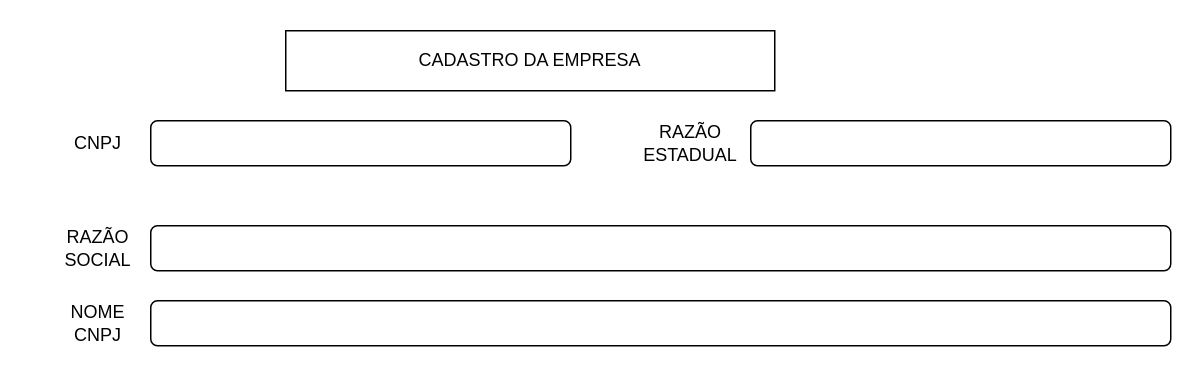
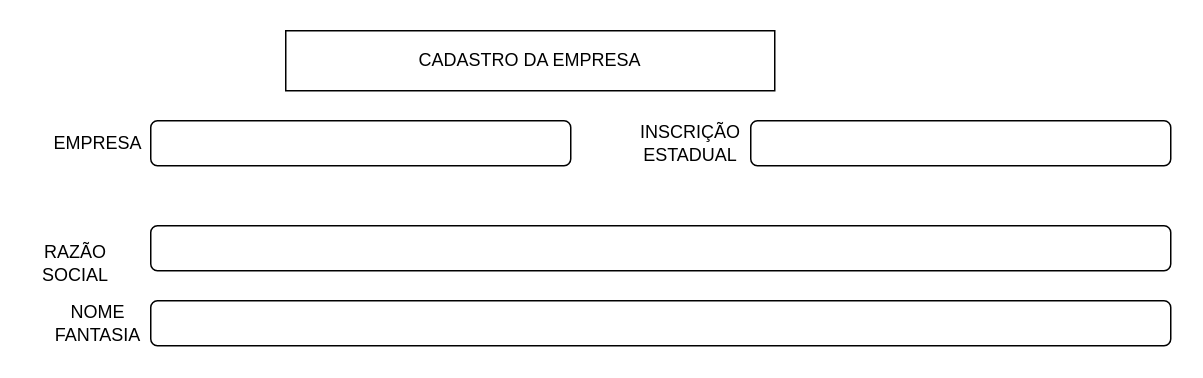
- <mxCell id="4" value="CNPJ" style="text;html=1;strokeColor=none;fillColor=none;align=center;verticalAlign=middle;whiteSpace=wrap;rounded=0;" vertex="1" parent="1"><mxGeometry x="20" y="65" width="90" height="60" as="geometry" /></mxCell>
+ <mxCell id="4" value="EMPRESA" style="text;html=1;strokeColor=none;fillColor=none;align=center;verticalAlign=middle;whiteSpace=wrap;rounded=0;" vertex="1" parent="1"><mxGeometry x="20" y="65" width="90" height="60" as="geometry" /></mxCell>
- <mxCell id="6" value="RAZÃO ESTADUAL" style="text;html=1;strokeColor=none;fillColor=none;align=center;verticalAlign=middle;whiteSpace=wrap;rounded=0;" vertex="1" parent="1"><mxGeometry x="430" y="80" width="60" height="30" as="geometry" /></mxCell>
+ <mxCell id="6" value="INSCRIÇÃO ESTADUAL" style="text;html=1;strokeColor=none;fillColor=none;align=center;verticalAlign=middle;whiteSpace=wrap;rounded=0;" vertex="1" parent="1"><mxGeometry x="430" y="80" width="60" height="30" as="geometry" /></mxCell>
- <mxCell id="8" value="RAZÃO SOCIAL" style="text;html=1;strokeColor=none;fillColor=none;align=center;verticalAlign=middle;whiteSpace=wrap;rounded=0;" vertex="1" parent="1"><mxGeometry x="35" y="150" width="60" height="30" as="geometry" /></mxCell>
+ <mxCell id="8" value="RAZÃO SOCIAL" style="text;html=1;strokeColor=none;fillColor=none;align=center;verticalAlign=middle;whiteSpace=wrap;rounded=0;" vertex="1" parent="1"><mxGeometry x="20" y="160" width="60" height="30" as="geometry" /></mxCell>
- <mxCell id="10" value="NOME CNPJ" style="text;html=1;strokeColor=none;fillColor=none;align=center;verticalAlign=middle;whiteSpace=wrap;rounded=0;" vertex="1" parent="1"><mxGeometry x="35" y="200" width="60" height="30" as="geometry" /></mxCell>
+ <mxCell id="10" value="NOME FANTASIA" style="text;html=1;strokeColor=none;fillColor=none;align=center;verticalAlign=middle;whiteSpace=wrap;rounded=0;" vertex="1" parent="1"><mxGeometry x="35" y="200" width="60" height="30" as="geometry" /></mxCell>
